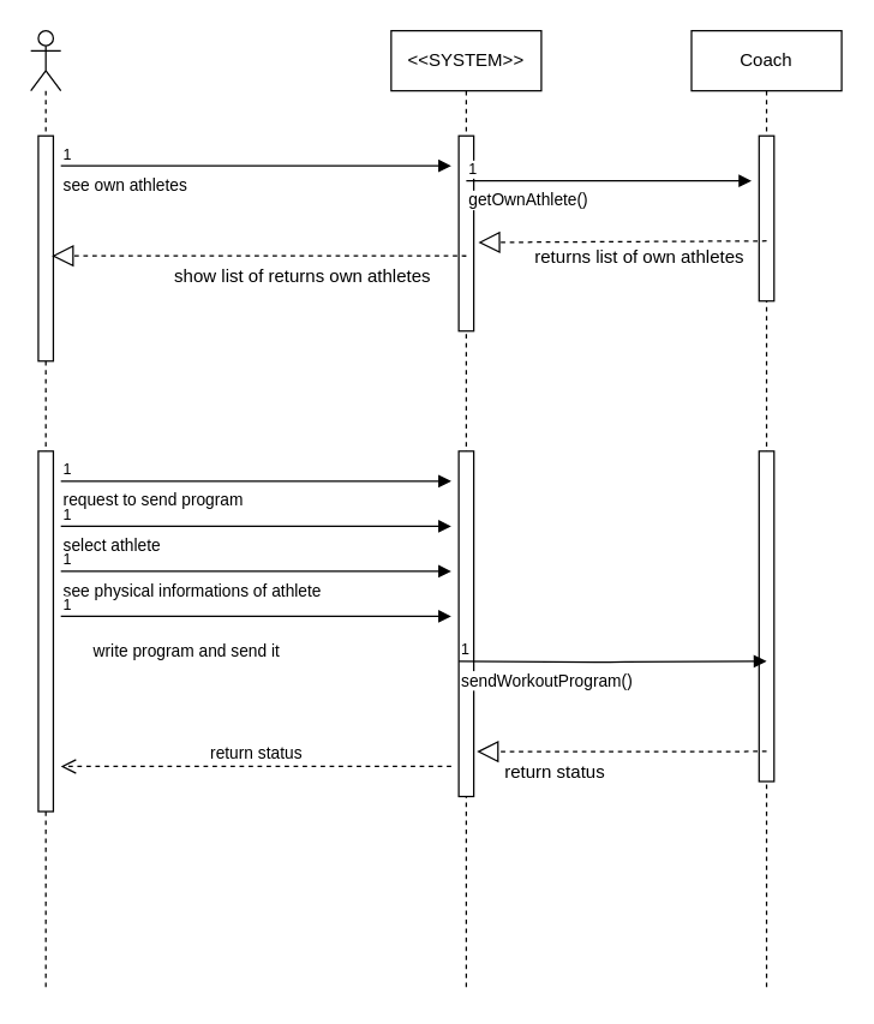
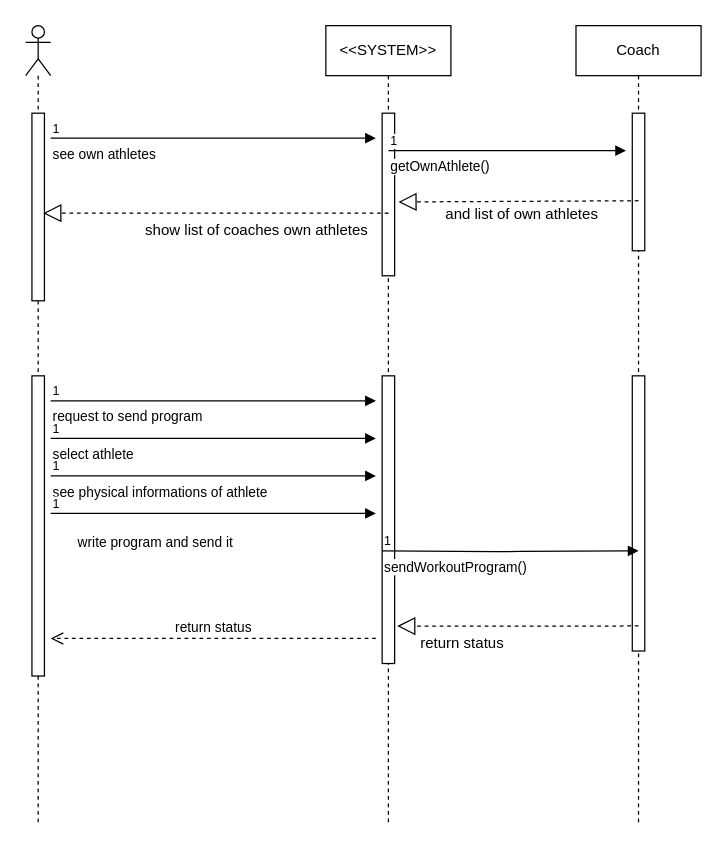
- <mxCell id="16" value="returns list of own athletes" style="text;strokeColor=none;fillColor=none;align=left;verticalAlign=top;spacingLeft=4;spacingRight=4;overflow=hidden;rotatable=0;points=[[0,0.5],[1,0.5]];portConstraint=eastwest;" vertex="1" parent="1"><mxGeometry x="350" y="157" width="160" height="26" as="geometry" /></mxCell>
+ <mxCell id="16" value="and list of own athletes" style="text;strokeColor=none;fillColor=none;align=left;verticalAlign=top;spacingLeft=4;spacingRight=4;overflow=hidden;rotatable=0;points=[[0,0.5],[1,0.5]];portConstraint=eastwest;" vertex="1" parent="1"><mxGeometry x="350" y="157" width="160" height="26" as="geometry" /></mxCell>
- <mxCell id="18" value="show list of returns own athletes" style="text;strokeColor=none;fillColor=none;align=left;verticalAlign=top;spacingLeft=4;spacingRight=4;overflow=hidden;rotatable=0;points=[[0,0.5],[1,0.5]];portConstraint=eastwest;" vertex="1" parent="1"><mxGeometry x="110" y="170" width="200" height="26" as="geometry" /></mxCell>
+ <mxCell id="18" value="show list of coaches own athletes" style="text;strokeColor=none;fillColor=none;align=left;verticalAlign=top;spacingLeft=4;spacingRight=4;overflow=hidden;rotatable=0;points=[[0,0.5],[1,0.5]];portConstraint=eastwest;" vertex="1" parent="1"><mxGeometry x="110" y="170" width="200" height="26" as="geometry" /></mxCell>
